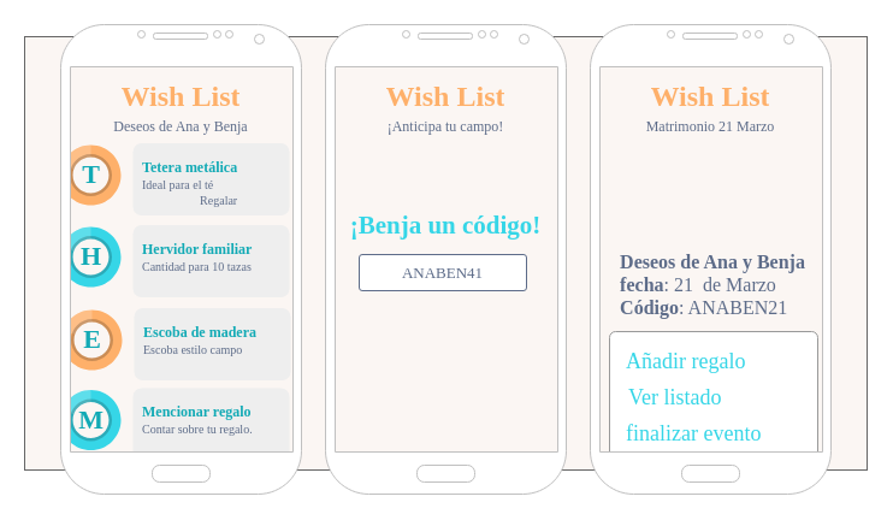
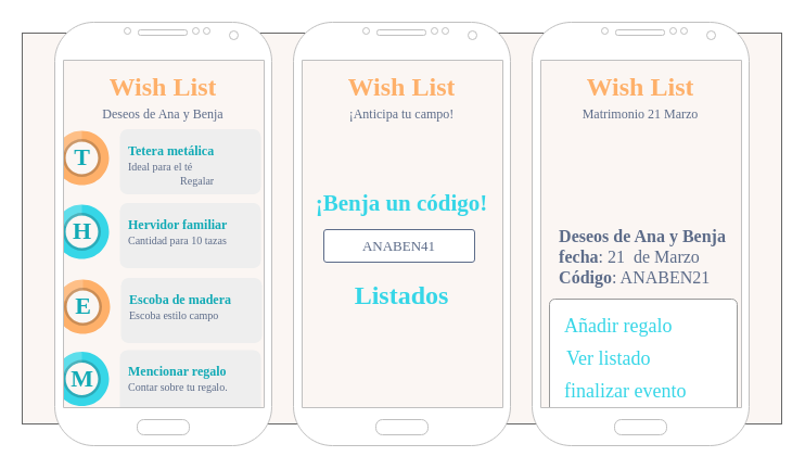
+ <mxCell id="11" value="&lt;h1 style=&quot;font-size: 24px;&quot;&gt;Listados&lt;/h1&gt;" style="text;html=1;strokeColor=none;fillColor=none;spacing=5;spacingTop=-20;whiteSpace=wrap;overflow=hidden;rounded=0;fontColor=#36D6E7;fontFamily=Architects Daughter;align=center;fontSize=24;fontSource=https%3A%2F%2Ffonts.googleapis.com%2Fcss%3Ffamily%3DArchitects%2BDaughter;" parent="1" vertex="1"><mxGeometry x="280" y="252" width="180" height="36" as="geometry" /></mxCell>
